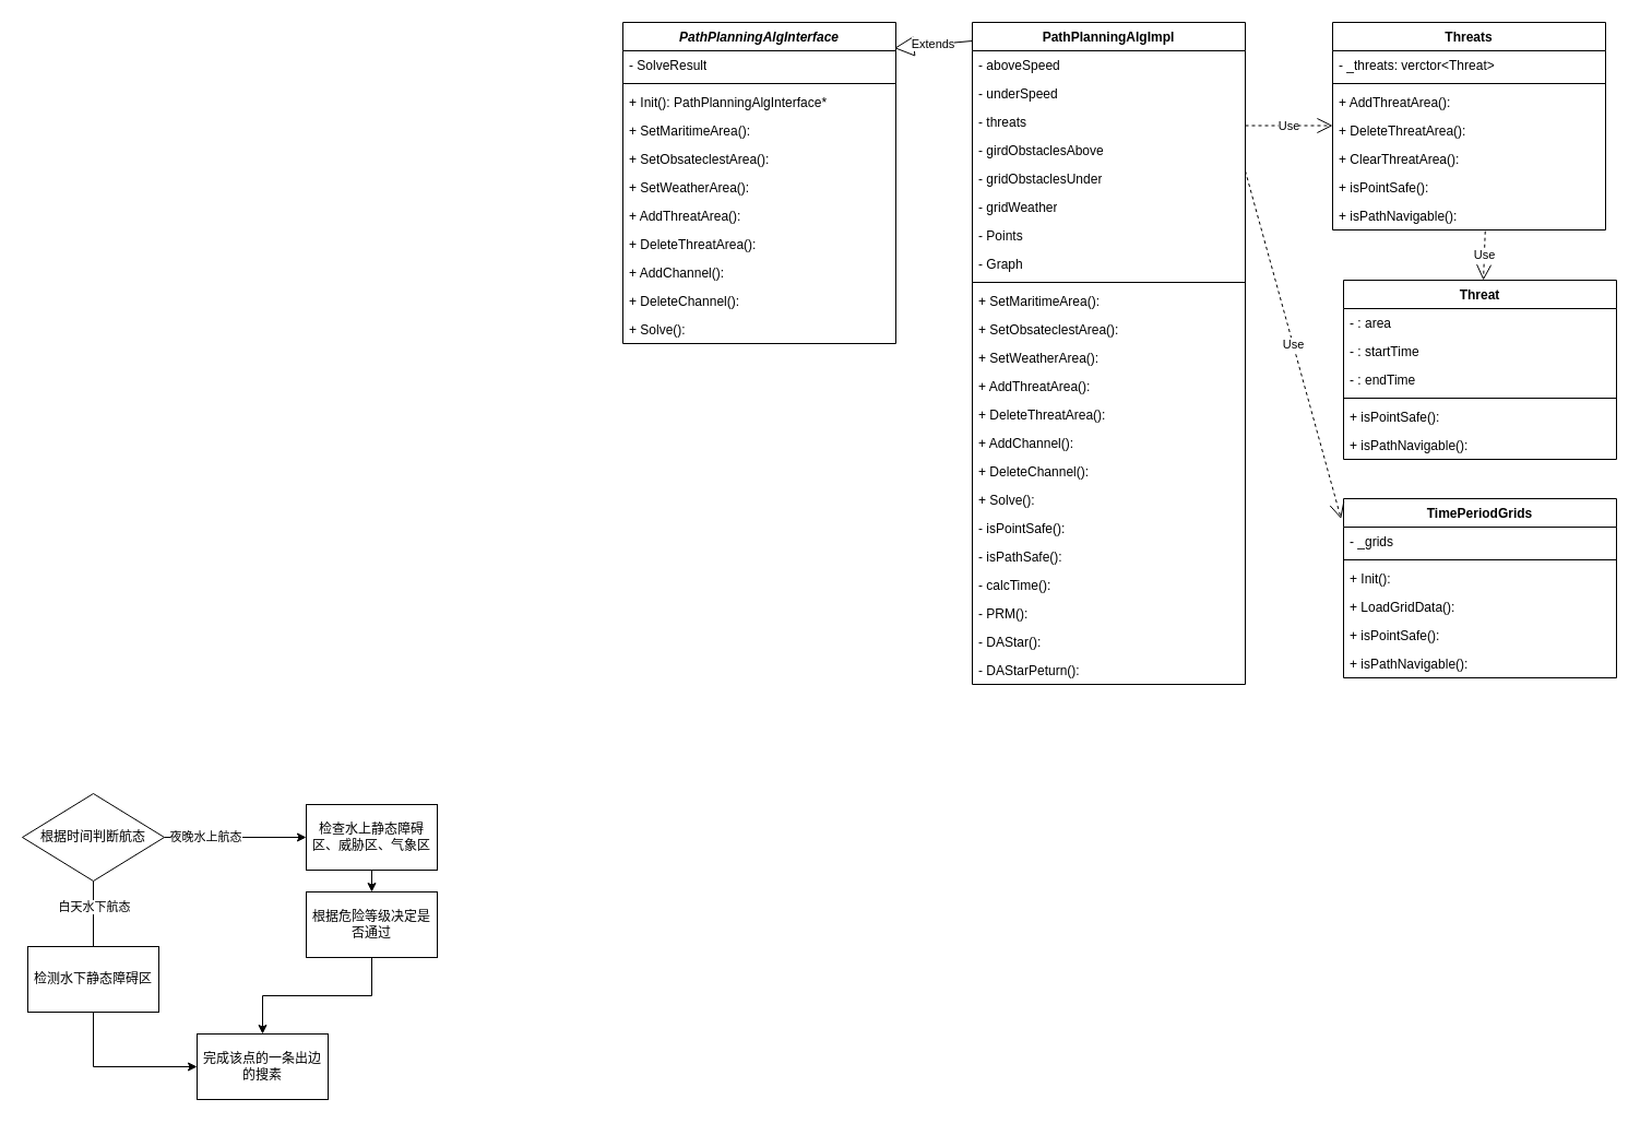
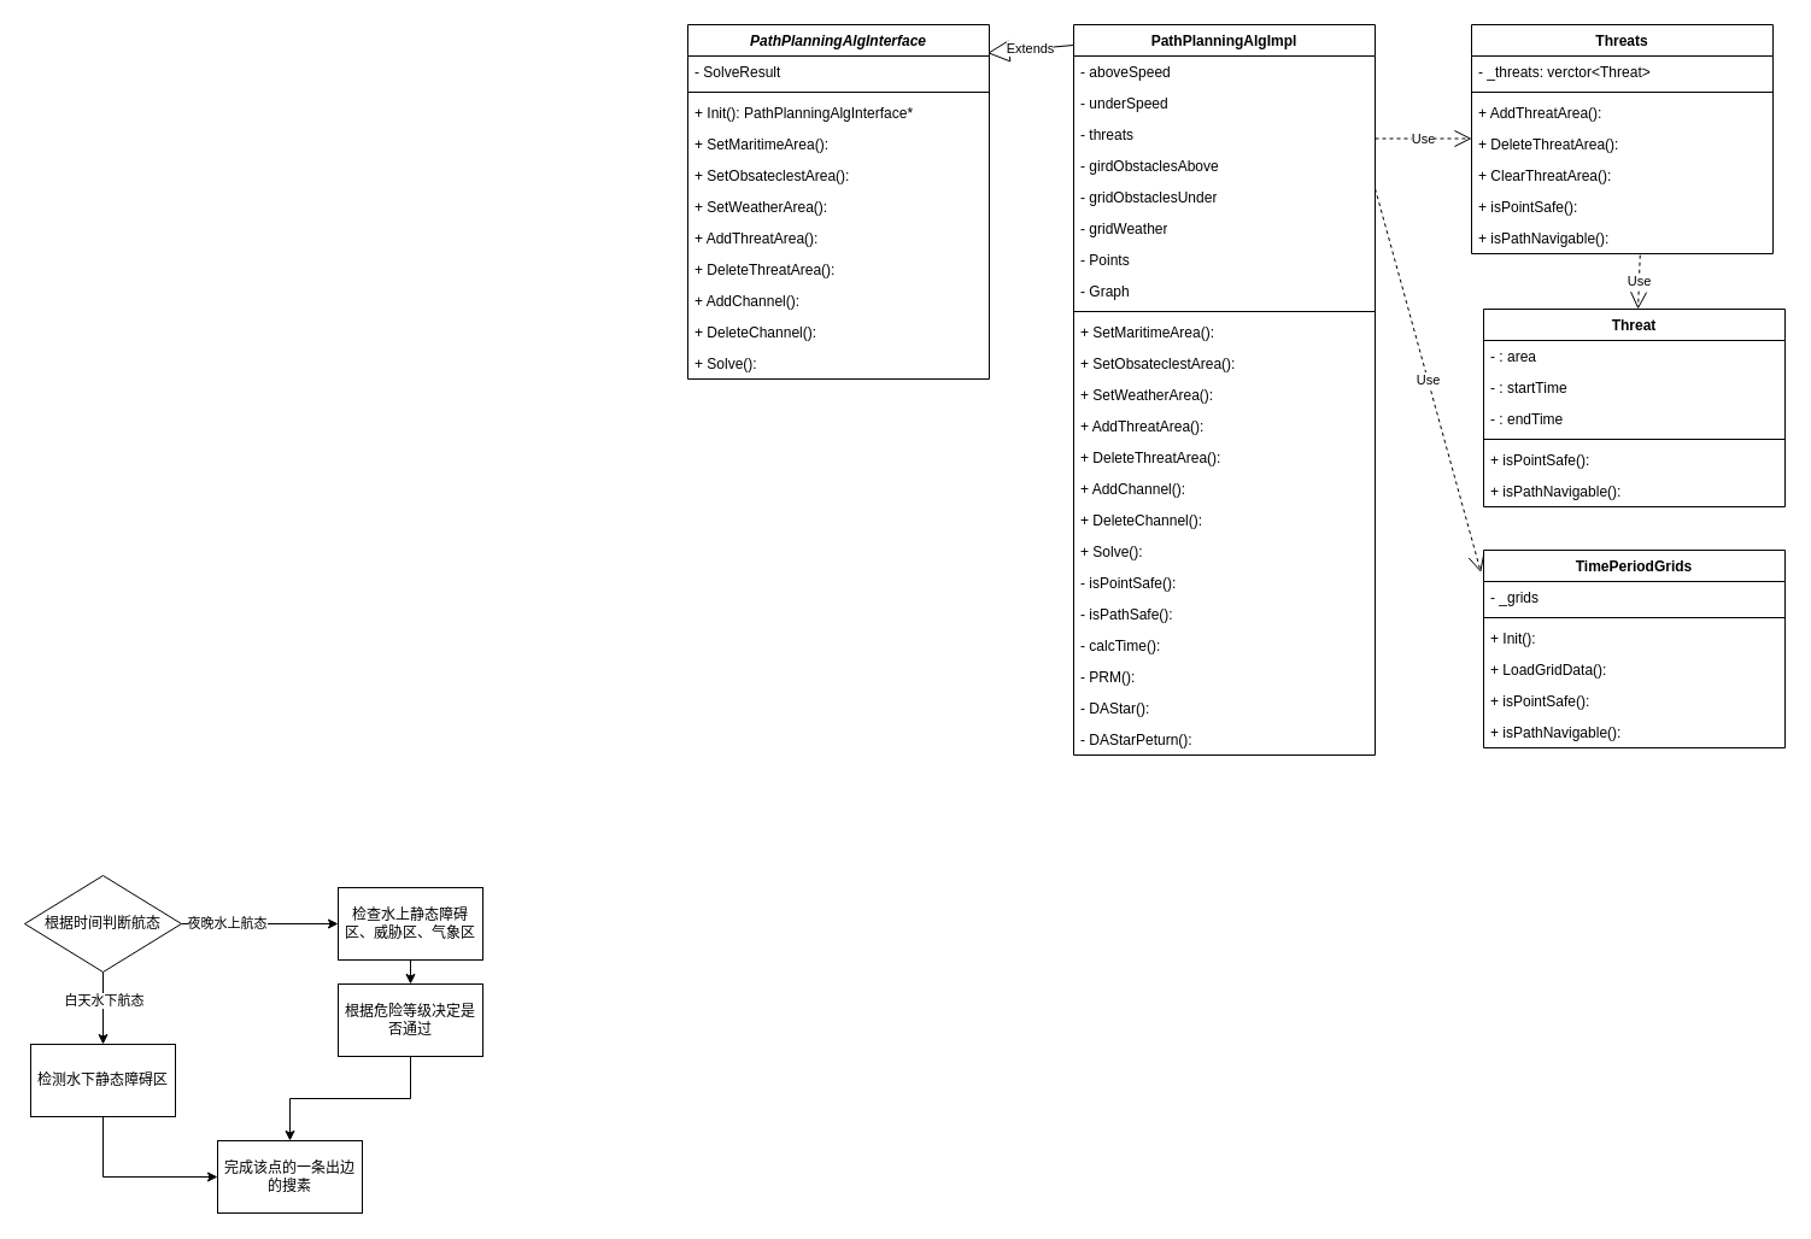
- <mxCell id="64" style="edgeStyle=orthogonalEdgeStyle;rounded=0;orthogonalLoop=1;jettySize=auto;html=1;exitX=0.5;exitY=1;exitDx=0;exitDy=0;endArrow=none;" edge="1" parent="1" source="68" target="70"><mxGeometry relative="1" as="geometry" /></mxCell>
+ <mxCell id="64" style="edgeStyle=orthogonalEdgeStyle;rounded=0;orthogonalLoop=1;jettySize=auto;html=1;exitX=0.5;exitY=1;exitDx=0;exitDy=0;" edge="1" parent="1" source="68" target="70"><mxGeometry relative="1" as="geometry" /></mxCell>
